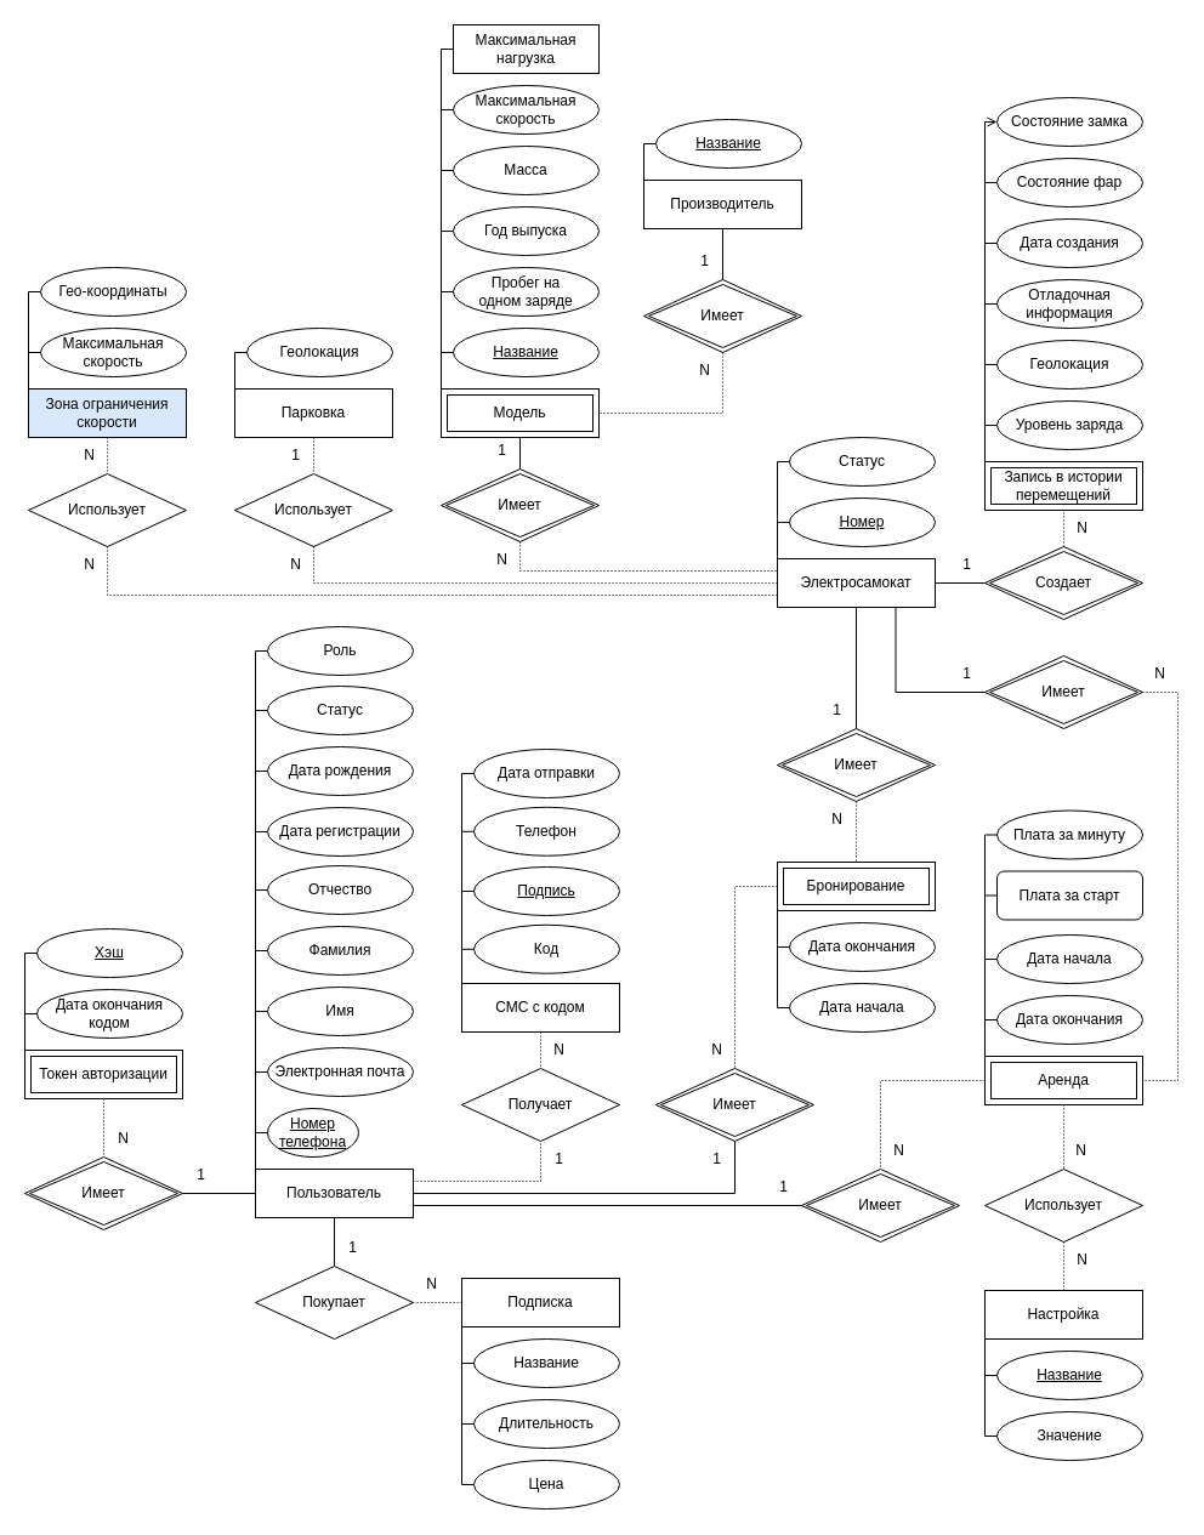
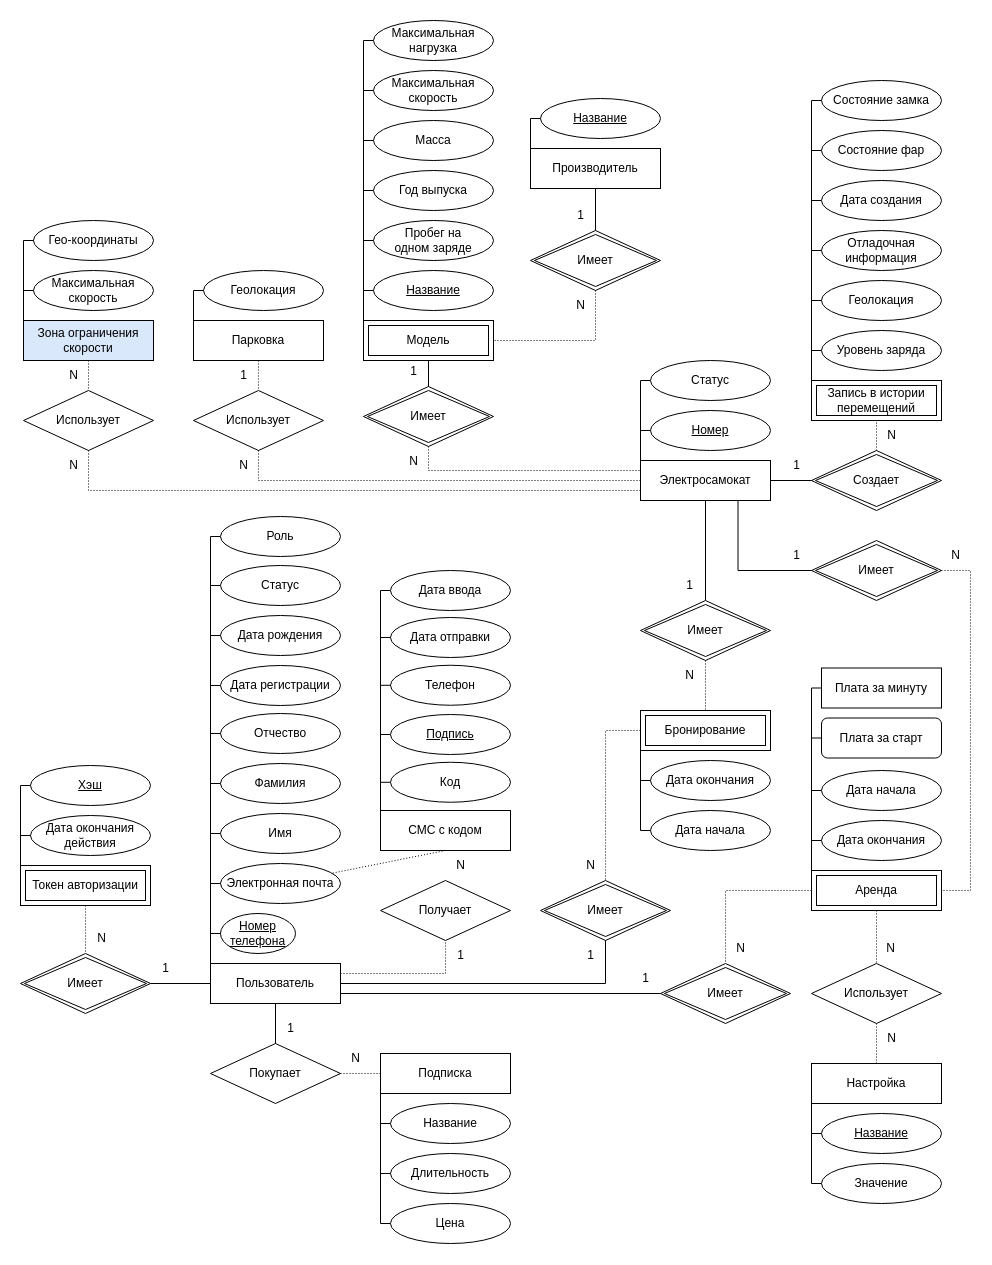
- <mxCell id="90" value="Максимальная нагрузка" style="whiteSpace=wrap;html=1;fontSize=12;rounded=0;" parent="78" vertex="1"><mxGeometry x="10" width="120" height="40" as="geometry" /></mxCell>
+ <mxCell id="90" value="Максимальная нагрузка" style="ellipse;whiteSpace=wrap;html=1;fontSize=12;" parent="78" vertex="1"><mxGeometry x="10" width="120" height="40" as="geometry" /></mxCell>
- <mxCell id="104" style="edgeStyle=orthogonalEdgeStyle;rounded=0;orthogonalLoop=1;jettySize=auto;html=1;exitX=0;exitY=0;exitDx=0;exitDy=0;entryX=0;entryY=0.5;entryDx=0;entryDy=0;endArrow=open;endFill=0;fontSize=12;" parent="1" source="33" target="102" edge="1"><mxGeometry relative="1" as="geometry"><Array as="points"><mxPoint x="811" y="100" /></Array><mxPoint x="811" y="380" as="sourcePoint" /></mxGeometry></mxCell>
+ <mxCell id="104" style="edgeStyle=orthogonalEdgeStyle;rounded=0;orthogonalLoop=1;jettySize=auto;html=1;exitX=0;exitY=0;exitDx=0;exitDy=0;entryX=0;entryY=0.5;entryDx=0;entryDy=0;endArrow=none;endFill=0;fontSize=12;" parent="1" source="33" target="102" edge="1"><mxGeometry relative="1" as="geometry"><Array as="points"><mxPoint x="811" y="100" /></Array><mxPoint x="811" y="380" as="sourcePoint" /></mxGeometry></mxCell>
+ <mxCell id="130" value="Дата ввода" style="ellipse;whiteSpace=wrap;html=1;fontSize=12;" parent="1" vertex="1"><mxGeometry x="390" y="570" width="120" height="40" as="geometry" /></mxCell>
+ <mxCell id="109" style="edgeStyle=orthogonalEdgeStyle;rounded=0;orthogonalLoop=1;jettySize=auto;html=1;exitX=0;exitY=0;exitDx=0;exitDy=0;entryX=0;entryY=0.5;entryDx=0;entryDy=0;endArrow=none;endFill=0;fontSize=12;" parent="1" source="110" target="130" edge="1"><mxGeometry relative="1" as="geometry"><Array as="points"><mxPoint x="380" y="590" /></Array></mxGeometry></mxCell>
- <mxCell id="10" value="Плата за минуту" style="ellipse;whiteSpace=wrap;html=1;fontStyle=0;fontSize=12;" parent="2" vertex="1"><mxGeometry x="10" y="47.5" width="120" height="40" as="geometry" /></mxCell>
+ <mxCell id="10" value="Плата за минуту" style="whiteSpace=wrap;html=1;fontStyle=0;fontSize=12;rounded=0;" parent="2" vertex="1"><mxGeometry x="10" y="47.5" width="120" height="40" as="geometry" /></mxCell>
- <mxCell id="72" value="Дата окончания кодом" style="ellipse;whiteSpace=wrap;html=1;fontSize=12;" parent="70" vertex="1"><mxGeometry x="10" y="100" width="120" height="40" as="geometry" /></mxCell>
+ <mxCell id="72" value="Дата окончания действия" style="ellipse;whiteSpace=wrap;html=1;fontSize=12;" parent="70" vertex="1"><mxGeometry x="10" y="100" width="120" height="40" as="geometry" /></mxCell>
- <mxCell id="133" value="" style="endArrow=none;html=1;rounded=0;dashed=1;dashPattern=1 2;exitX=0.5;exitY=1;exitDx=0;exitDy=0;entryX=0.5;entryY=0;entryDx=0;entryDy=0;fontSize=12;" parent="1" source="110" target="131" edge="1"><mxGeometry relative="1" as="geometry"><mxPoint x="330" y="900" as="sourcePoint" /><mxPoint x="490" y="900" as="targetPoint" /></mxGeometry></mxCell>
+ <mxCell id="133" value="" style="endArrow=none;html=1;rounded=0;dashed=1;dashPattern=1 2;exitX=0.5;exitY=1;exitDx=0;exitDy=0;fontSize=12;" parent="1" source="110" target="118" edge="1"><mxGeometry relative="1" as="geometry"><mxPoint x="330" y="900" as="sourcePoint" /><mxPoint x="490" y="900" as="targetPoint" /></mxGeometry></mxCell>
